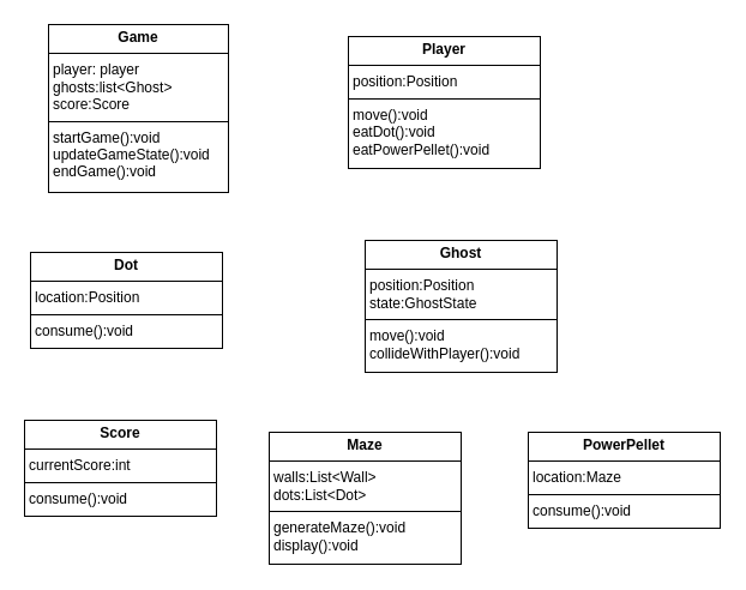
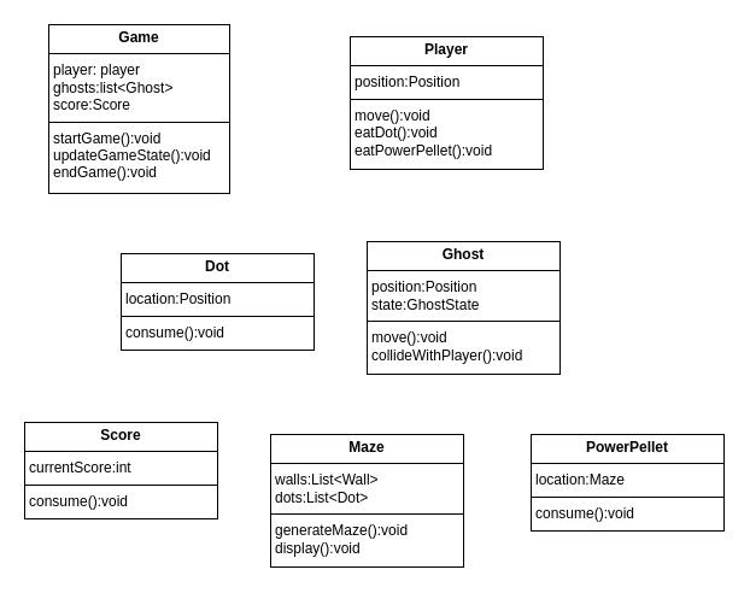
- <mxCell id="4" value="&lt;p style=&quot;margin:0px;margin-top:4px;text-align:center;&quot;&gt;&lt;b&gt;Dot&lt;/b&gt;&lt;/p&gt;&lt;hr size=&quot;1&quot; style=&quot;border-style:solid;&quot;&gt;&lt;p style=&quot;margin:0px;margin-left:4px;&quot;&gt;location:Position&lt;/p&gt;&lt;hr size=&quot;1&quot; style=&quot;border-style:solid;&quot;&gt;&lt;p style=&quot;margin:0px;margin-left:4px;&quot;&gt;consume():void&lt;/p&gt;" style="verticalAlign=top;align=left;overflow=fill;html=1;whiteSpace=wrap;" vertex="1" parent="1"><mxGeometry x="25" y="210" width="160" height="80" as="geometry" /></mxCell>
+ <mxCell id="4" value="&lt;p style=&quot;margin:0px;margin-top:4px;text-align:center;&quot;&gt;&lt;b&gt;Dot&lt;/b&gt;&lt;/p&gt;&lt;hr size=&quot;1&quot; style=&quot;border-style:solid;&quot;&gt;&lt;p style=&quot;margin:0px;margin-left:4px;&quot;&gt;location:Position&lt;/p&gt;&lt;hr size=&quot;1&quot; style=&quot;border-style:solid;&quot;&gt;&lt;p style=&quot;margin:0px;margin-left:4px;&quot;&gt;consume():void&lt;/p&gt;" style="verticalAlign=top;align=left;overflow=fill;html=1;whiteSpace=wrap;" vertex="1" parent="1"><mxGeometry x="100" y="210" width="160" height="80" as="geometry" /></mxCell>
